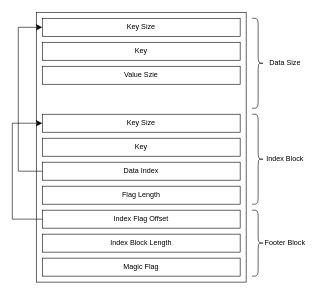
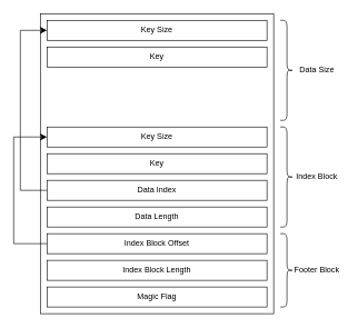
- <mxCell id="5" value="Value Szie" style="rounded=0;whiteSpace=wrap;html=1;" parent="1" vertex="1"><mxGeometry x="70" y="110" width="330" height="30" as="geometry" /></mxCell>
- <mxCell id="20" value="Flag Length" style="rounded=0;whiteSpace=wrap;html=1;" parent="1" vertex="1"><mxGeometry x="70" y="310" width="330" height="30" as="geometry" /></mxCell>
+ <mxCell id="20" value="Data Length" style="rounded=0;whiteSpace=wrap;html=1;" parent="1" vertex="1"><mxGeometry x="70" y="310" width="330" height="30" as="geometry" /></mxCell>
- <mxCell id="13" value="Index Flag Offset" style="rounded=0;whiteSpace=wrap;html=1;" parent="1" vertex="1"><mxGeometry x="70" y="350" width="330" height="30" as="geometry" /></mxCell>
+ <mxCell id="13" value="Index Block Offset" style="rounded=0;whiteSpace=wrap;html=1;" parent="1" vertex="1"><mxGeometry x="70" y="350" width="330" height="30" as="geometry" /></mxCell>
